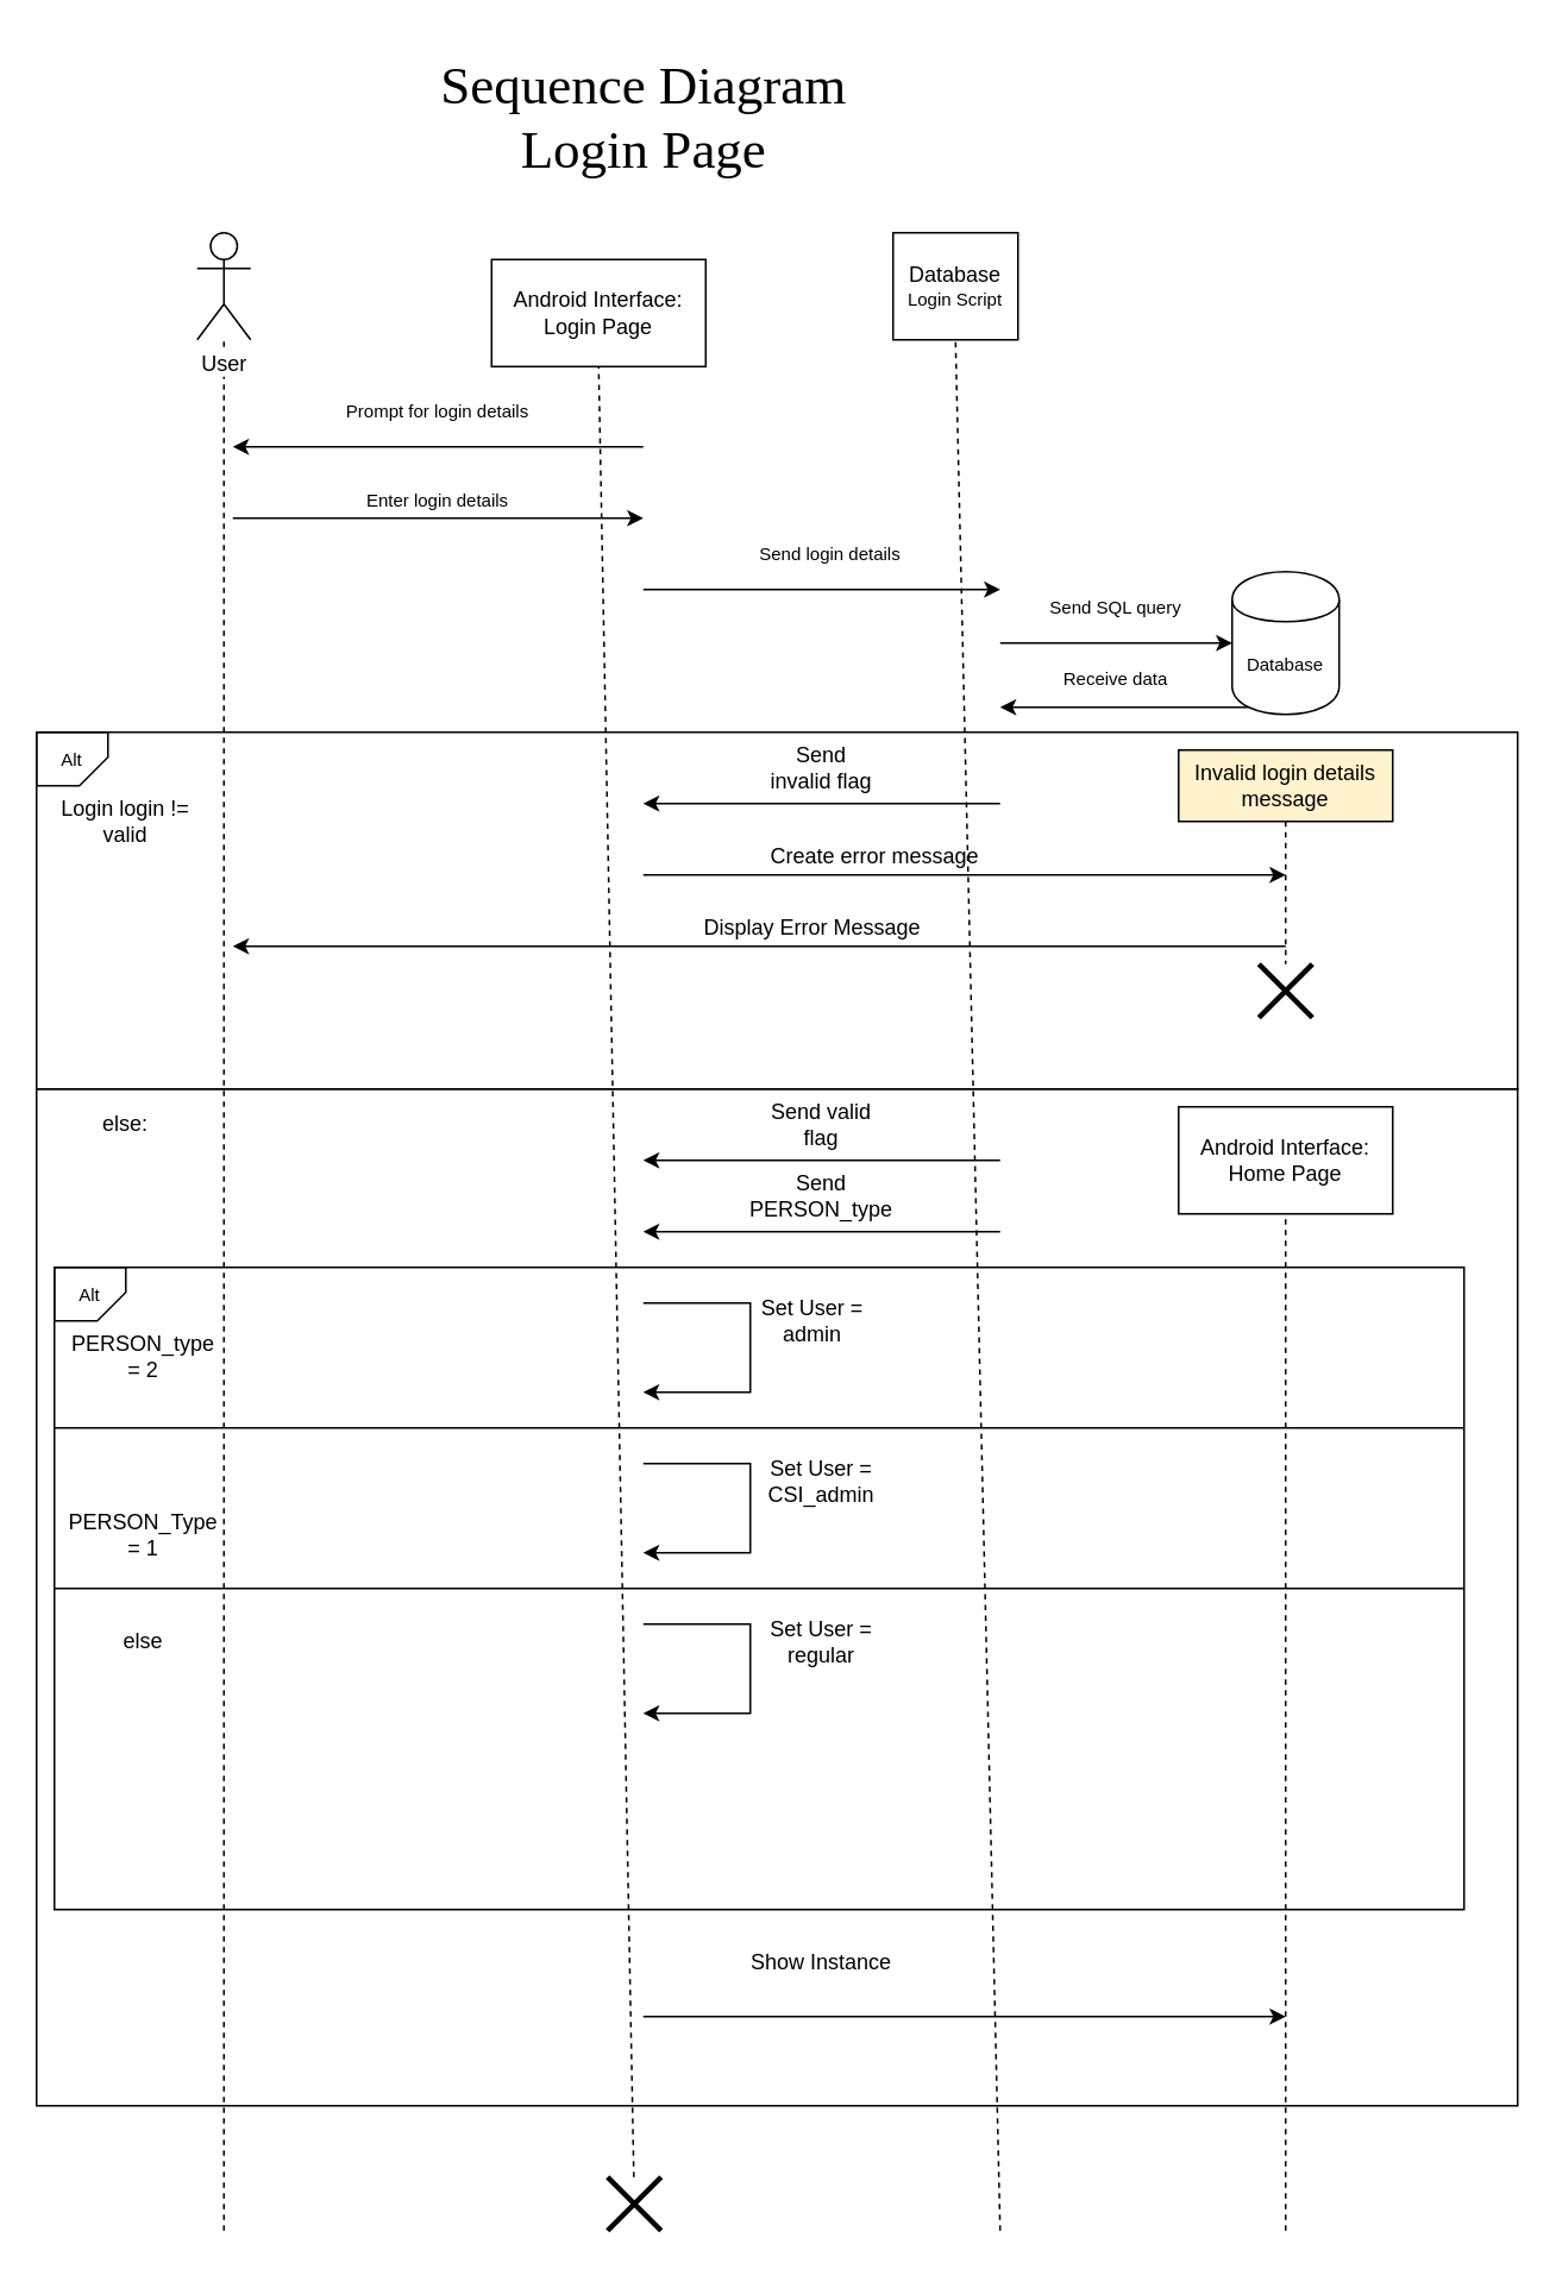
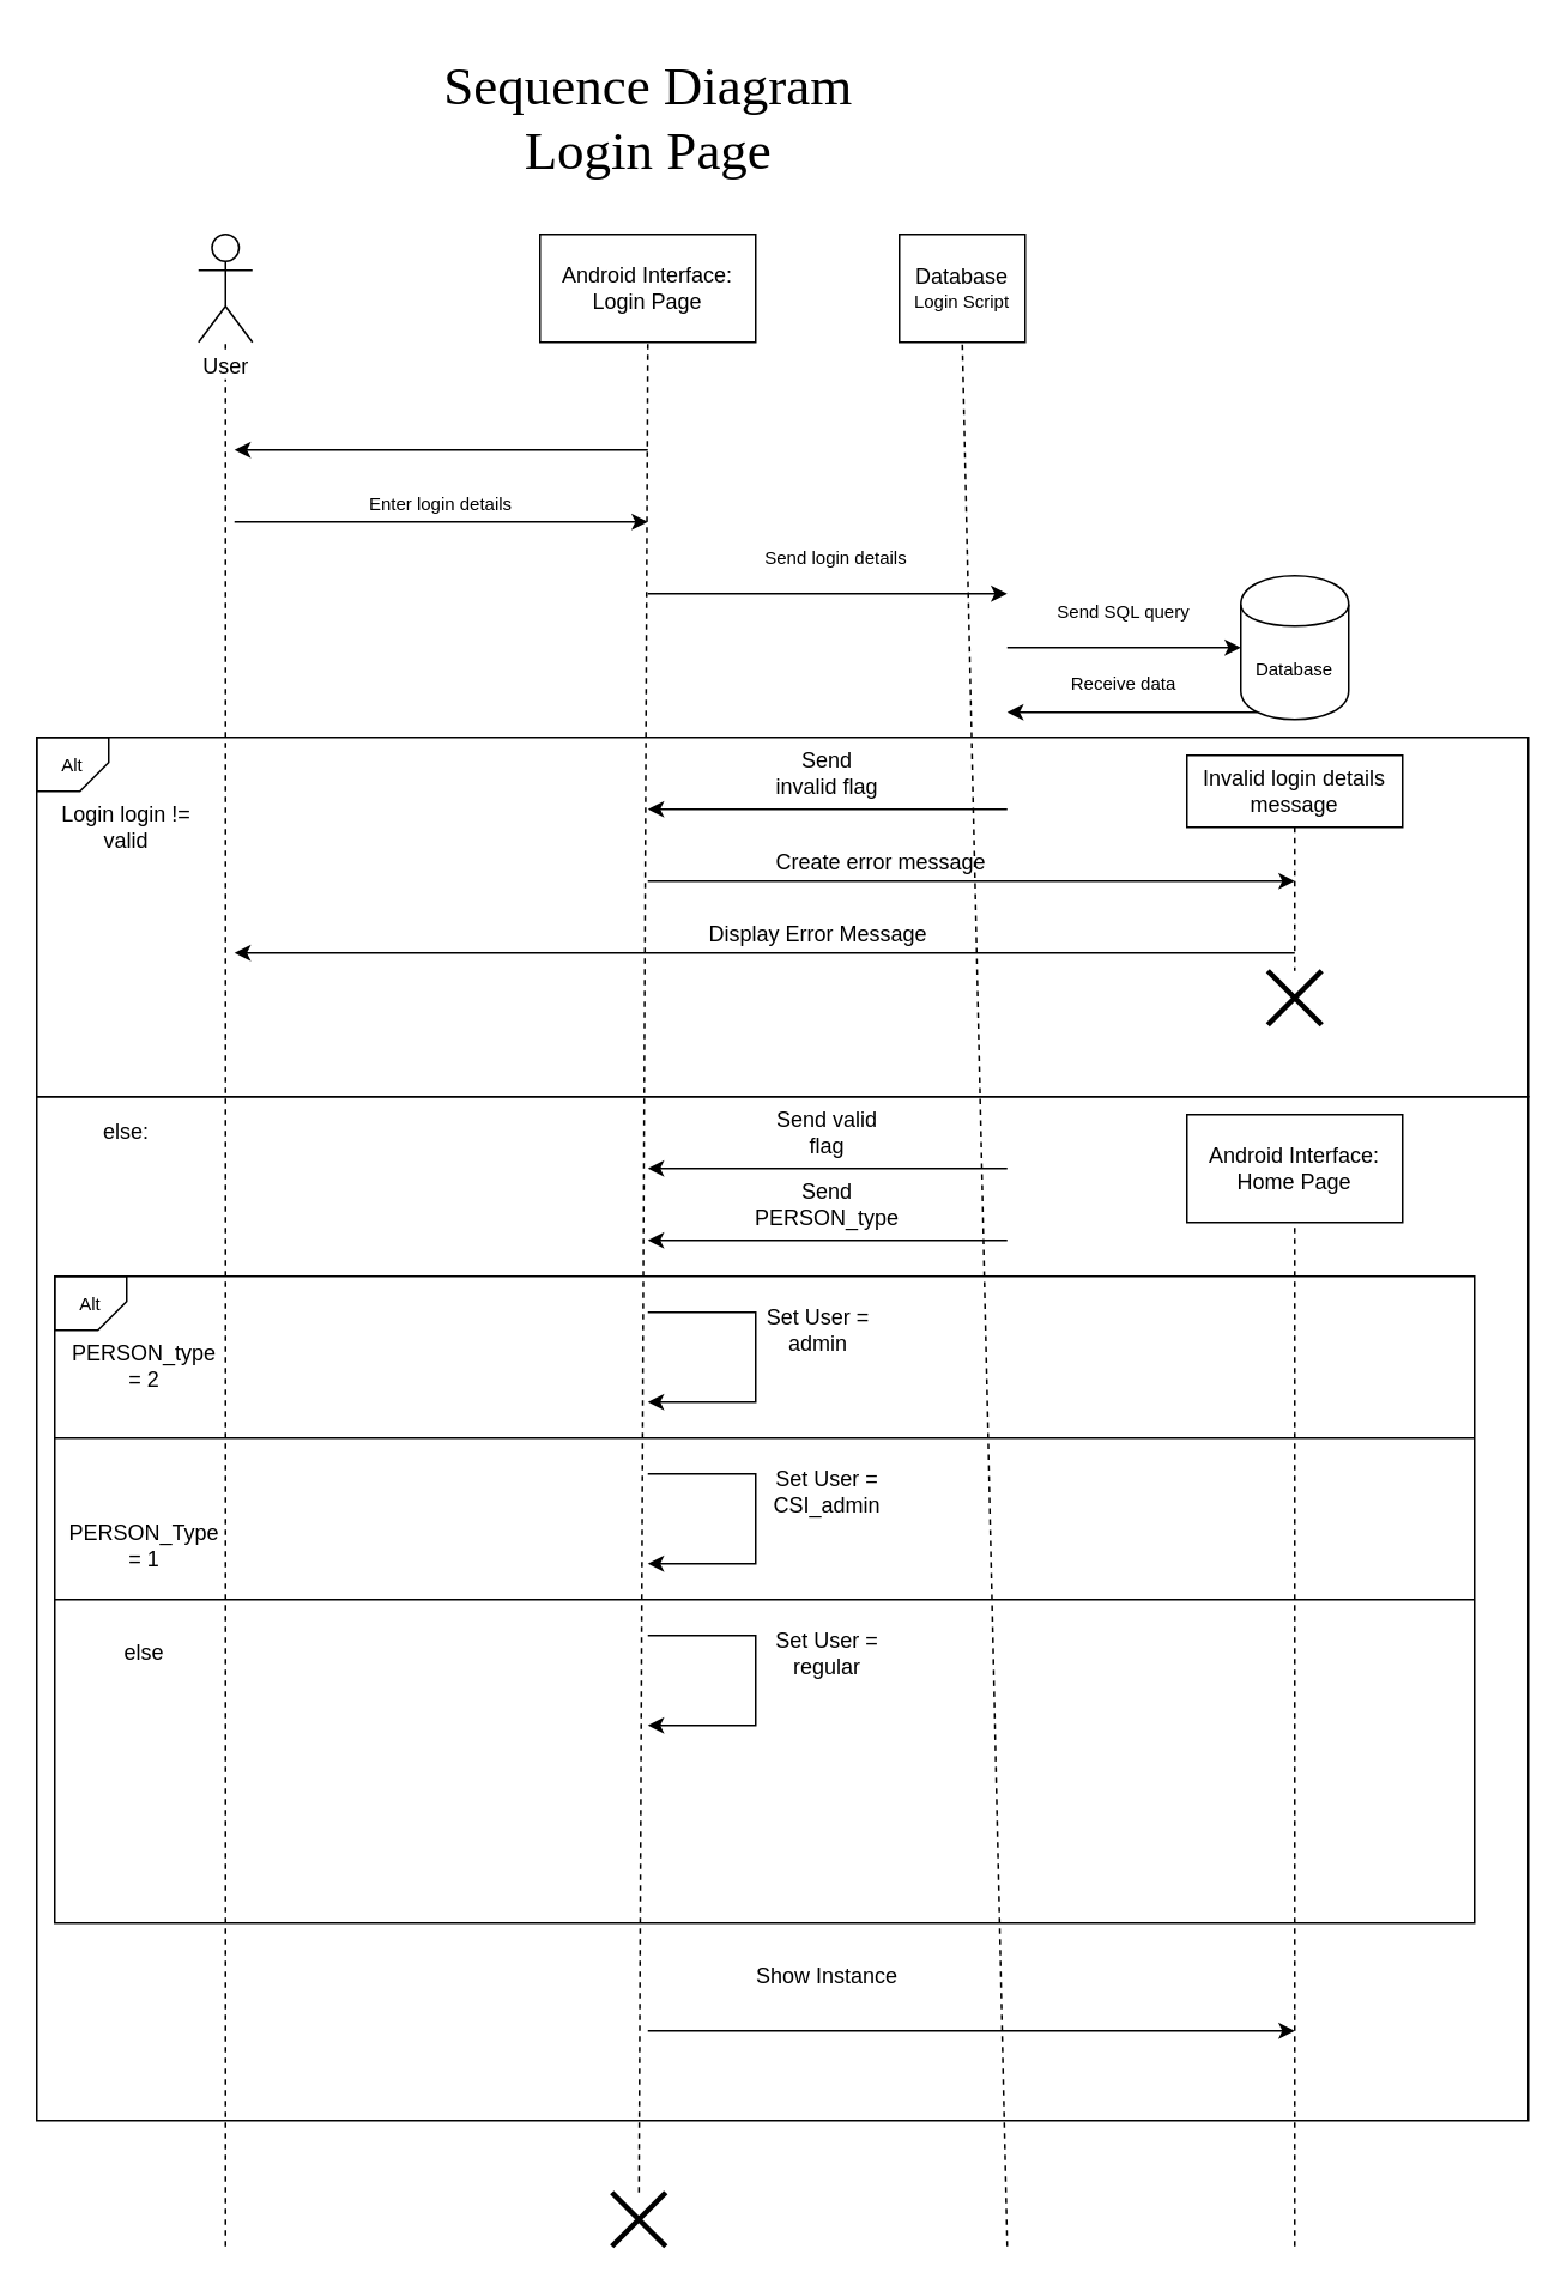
- <mxCell id="8" value="Android Interface: Login Page" style="rounded=0;whiteSpace=wrap;html=1;" parent="1" vertex="1"><mxGeometry x="275" y="145" width="120" height="60" as="geometry" /></mxCell>
+ <mxCell id="8" value="Android Interface: Login Page" style="rounded=0;whiteSpace=wrap;html=1;" parent="1" vertex="1"><mxGeometry x="300" y="130" width="120" height="60" as="geometry" /></mxCell>
- <mxCell id="10" value="Prompt for login details" style="text;html=1;strokeColor=none;fillColor=none;align=center;verticalAlign=middle;whiteSpace=wrap;rounded=0;fontSize=10;" parent="1" vertex="1"><mxGeometry x="190" y="220" width="110" height="20" as="geometry" /></mxCell>
- <mxCell id="26" value="Invalid login details message" style="rounded=0;whiteSpace=wrap;html=1;fillColor=#fff2cc;" parent="1" vertex="1"><mxGeometry x="660" y="420" width="120" height="40" as="geometry" /></mxCell>
+ <mxCell id="26" value="Invalid login details message" style="rounded=0;whiteSpace=wrap;html=1;" parent="1" vertex="1"><mxGeometry x="660" y="420" width="120" height="40" as="geometry" /></mxCell>
